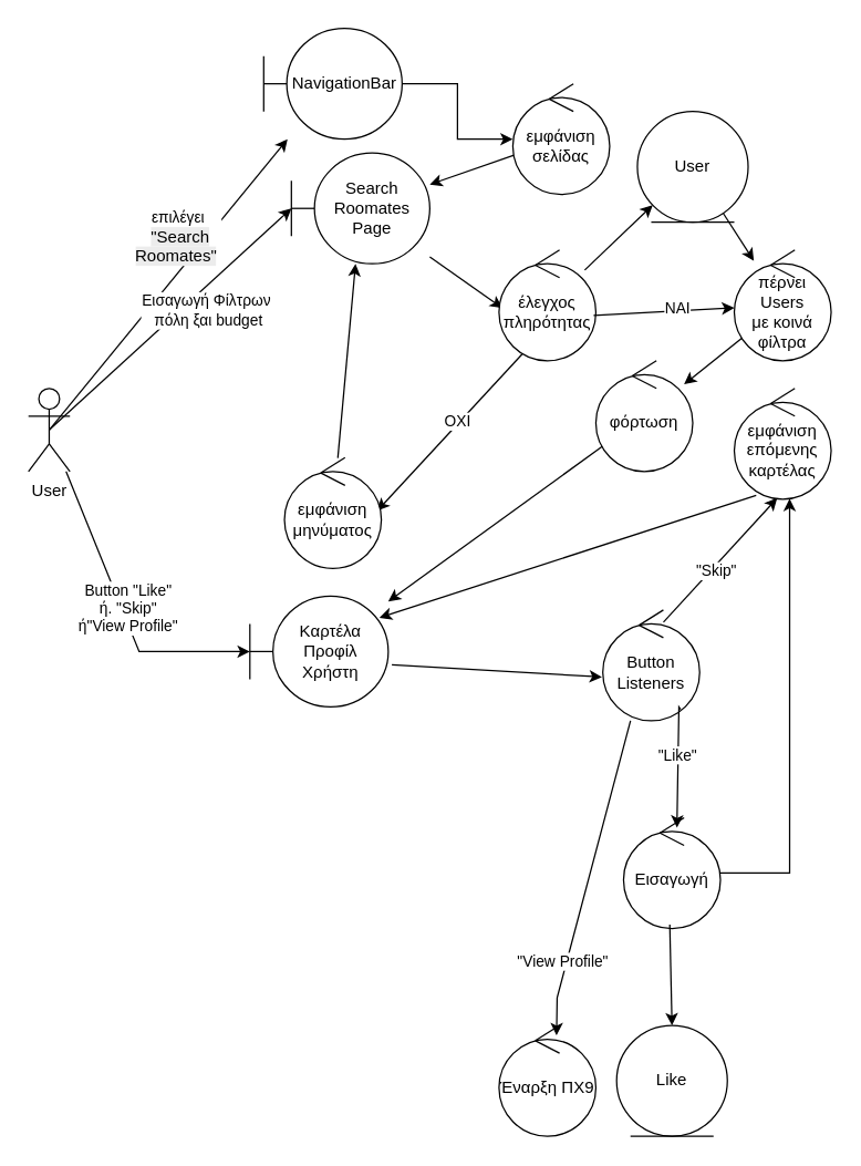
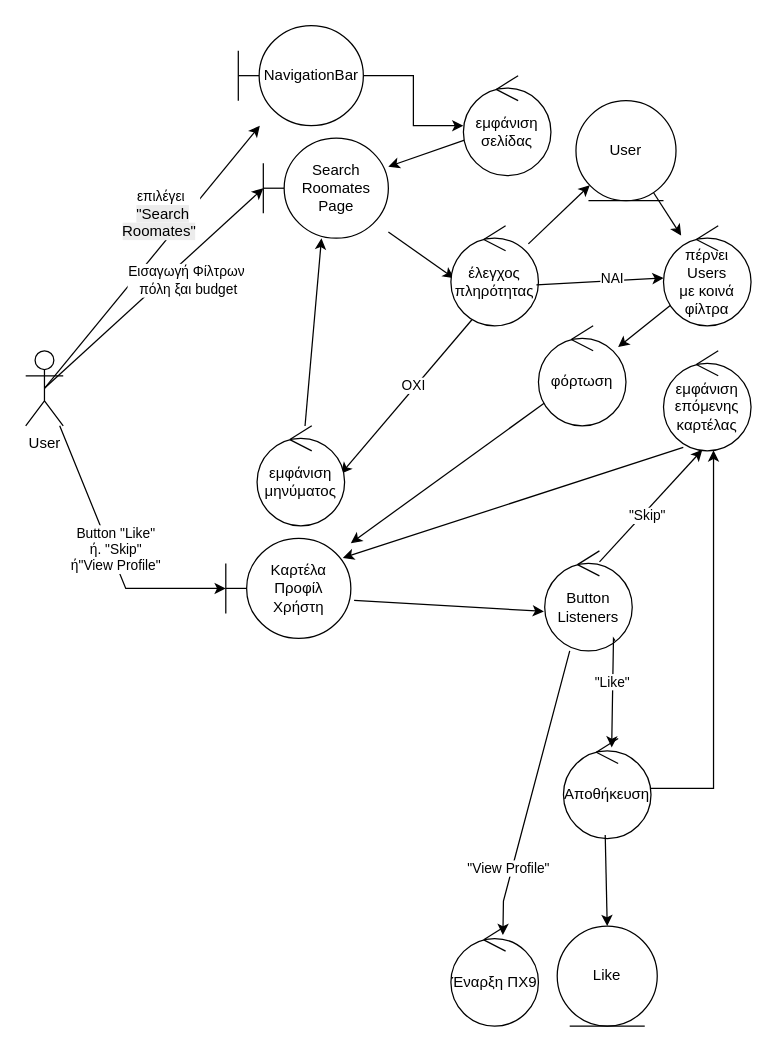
- <mxCell id="28" value="εμφάνιση μηνύματος" style="ellipse;shape=umlControl;whiteSpace=wrap;html=1;" parent="1" vertex="1"><mxGeometry x="205" y="330" width="70" height="80" as="geometry" /></mxCell>
+ <mxCell id="28" value="εμφάνιση μηνύματος" style="ellipse;shape=umlControl;whiteSpace=wrap;html=1;" parent="1" vertex="1"><mxGeometry x="205" y="340" width="70" height="80" as="geometry" /></mxCell>
- <mxCell id="20" value="Eισαγωγή" style="ellipse;shape=umlControl;whiteSpace=wrap;html=1;" parent="1" vertex="1"><mxGeometry x="450" y="590" width="70" height="80" as="geometry" /></mxCell>
+ <mxCell id="20" value="Αποθήκευση" style="ellipse;shape=umlControl;whiteSpace=wrap;html=1;" parent="1" vertex="1"><mxGeometry x="450" y="590" width="70" height="80" as="geometry" /></mxCell>
